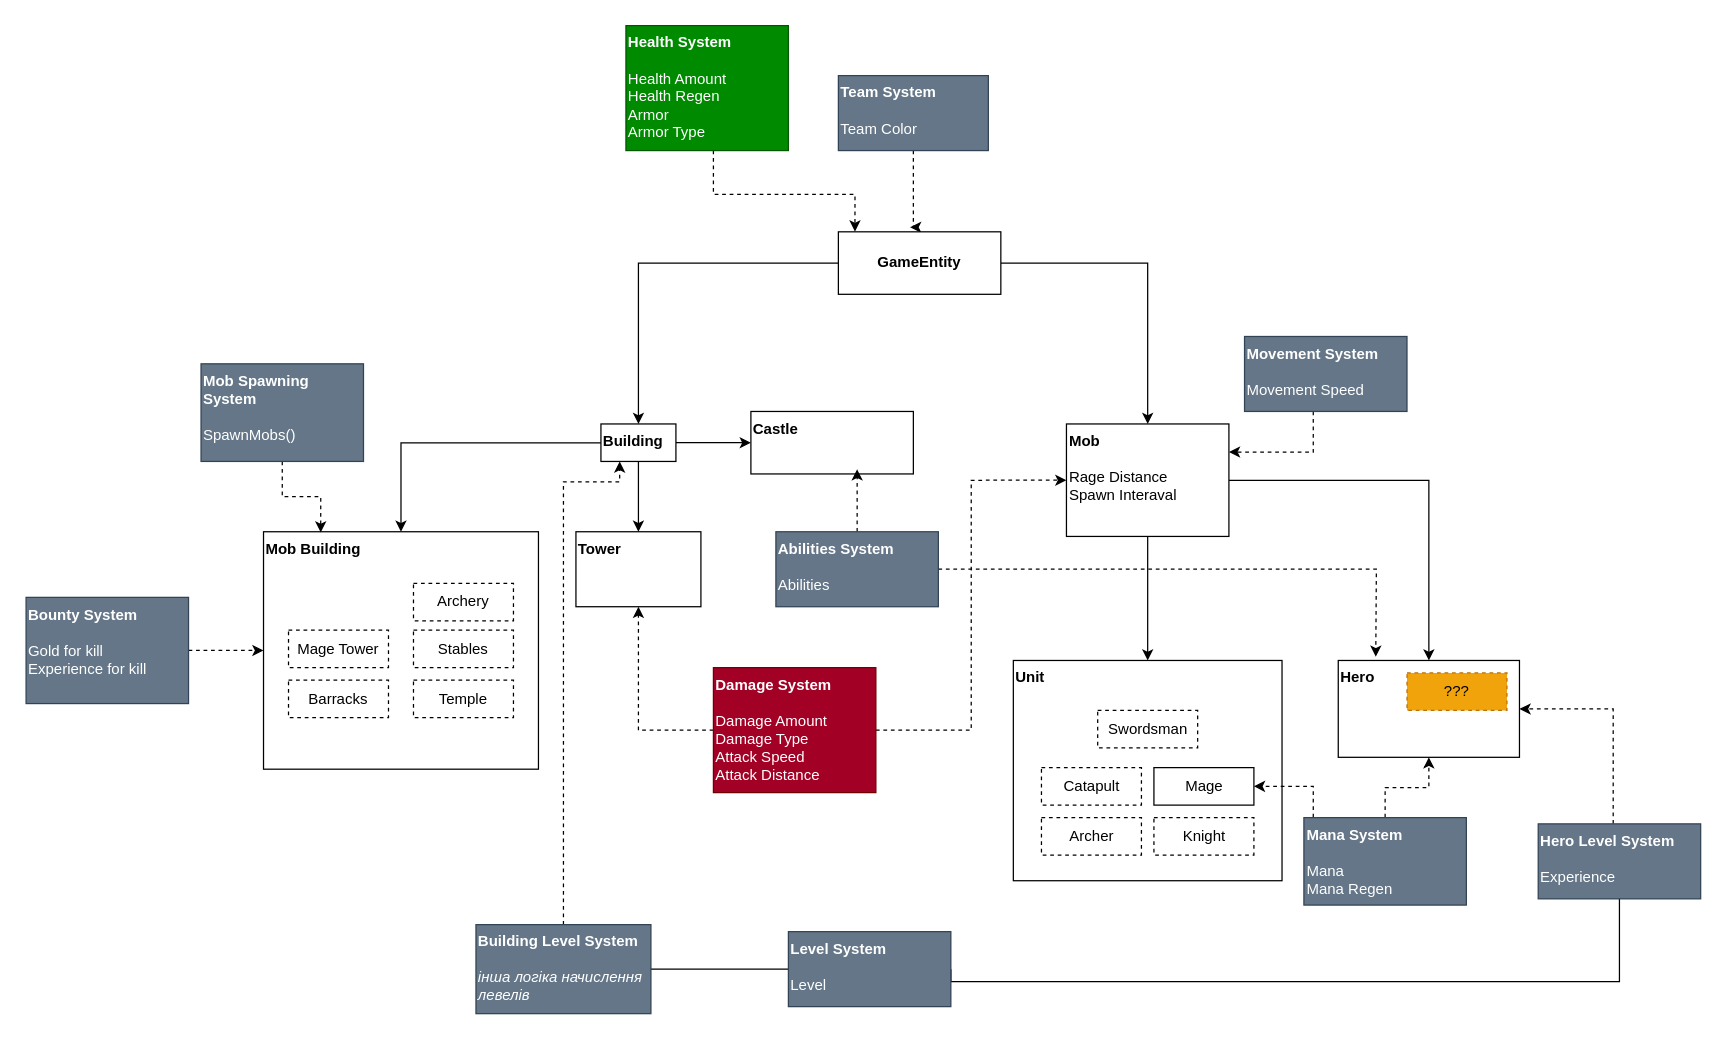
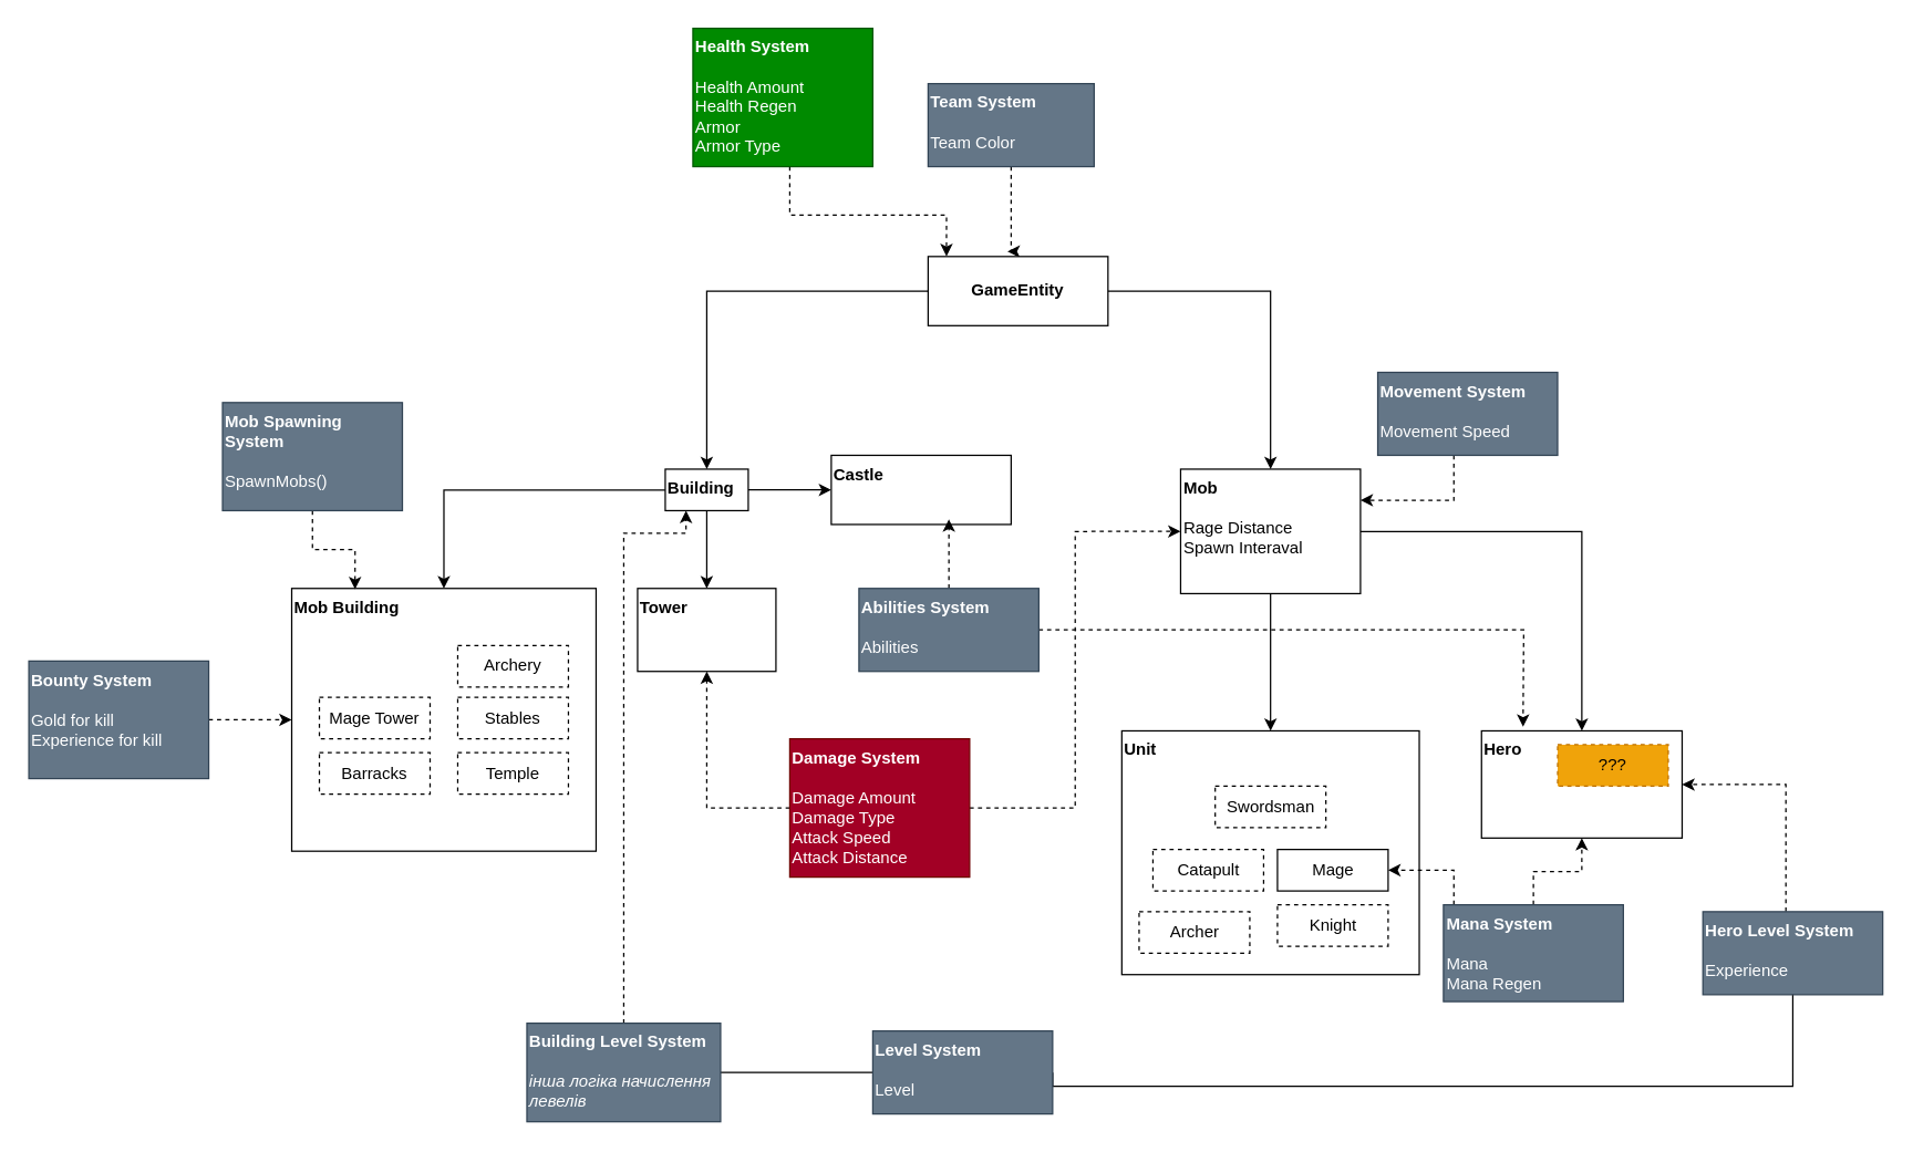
- <mxCell id="20" value="Archer" style="rounded=0;whiteSpace=wrap;html=1;dashed=1;" parent="1" vertex="1"><mxGeometry x="832.5" y="653.75" width="80" height="30" as="geometry" /></mxCell>
+ <mxCell id="20" value="Archer" style="rounded=0;whiteSpace=wrap;html=1;dashed=1;" parent="1" vertex="1"><mxGeometry x="822.5" y="658.75" width="80" height="30" as="geometry" /></mxCell>
